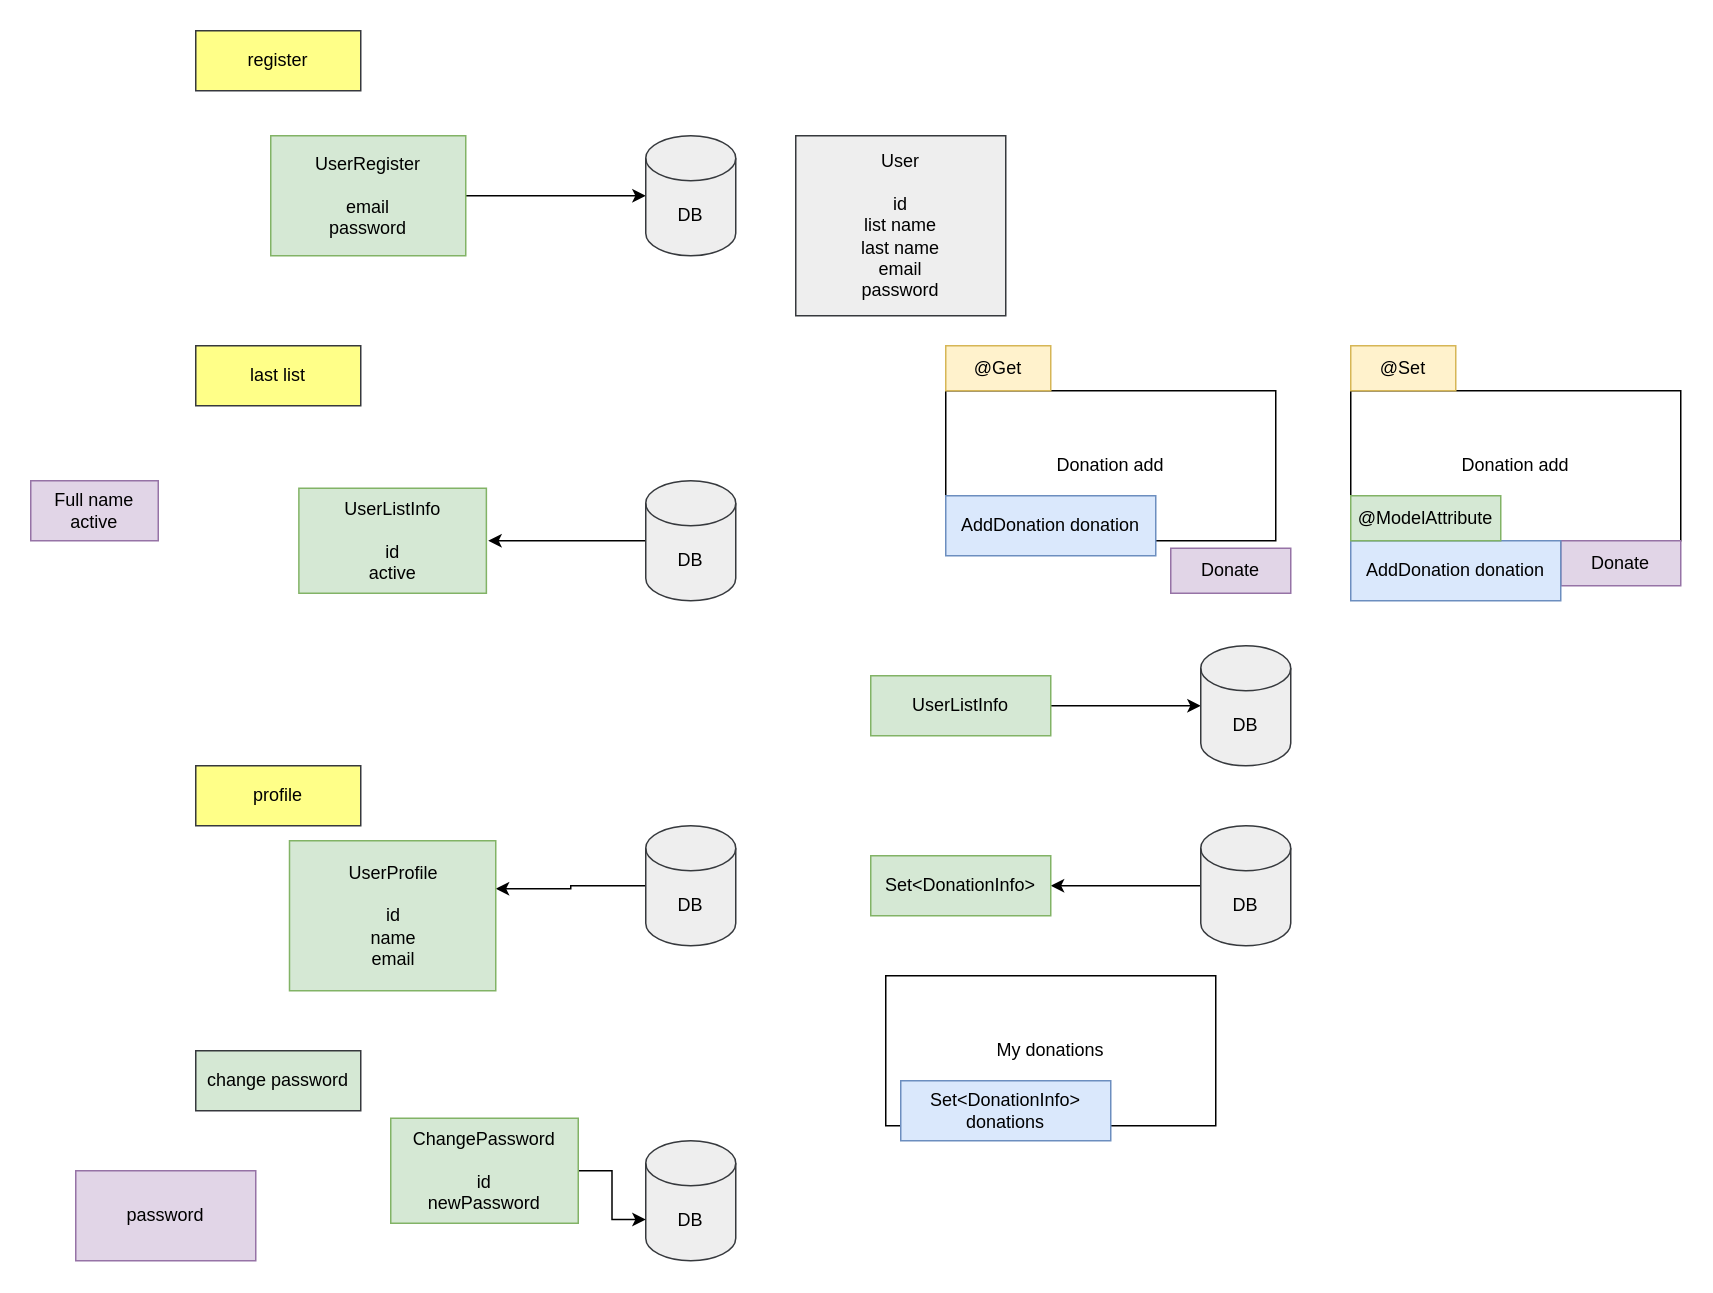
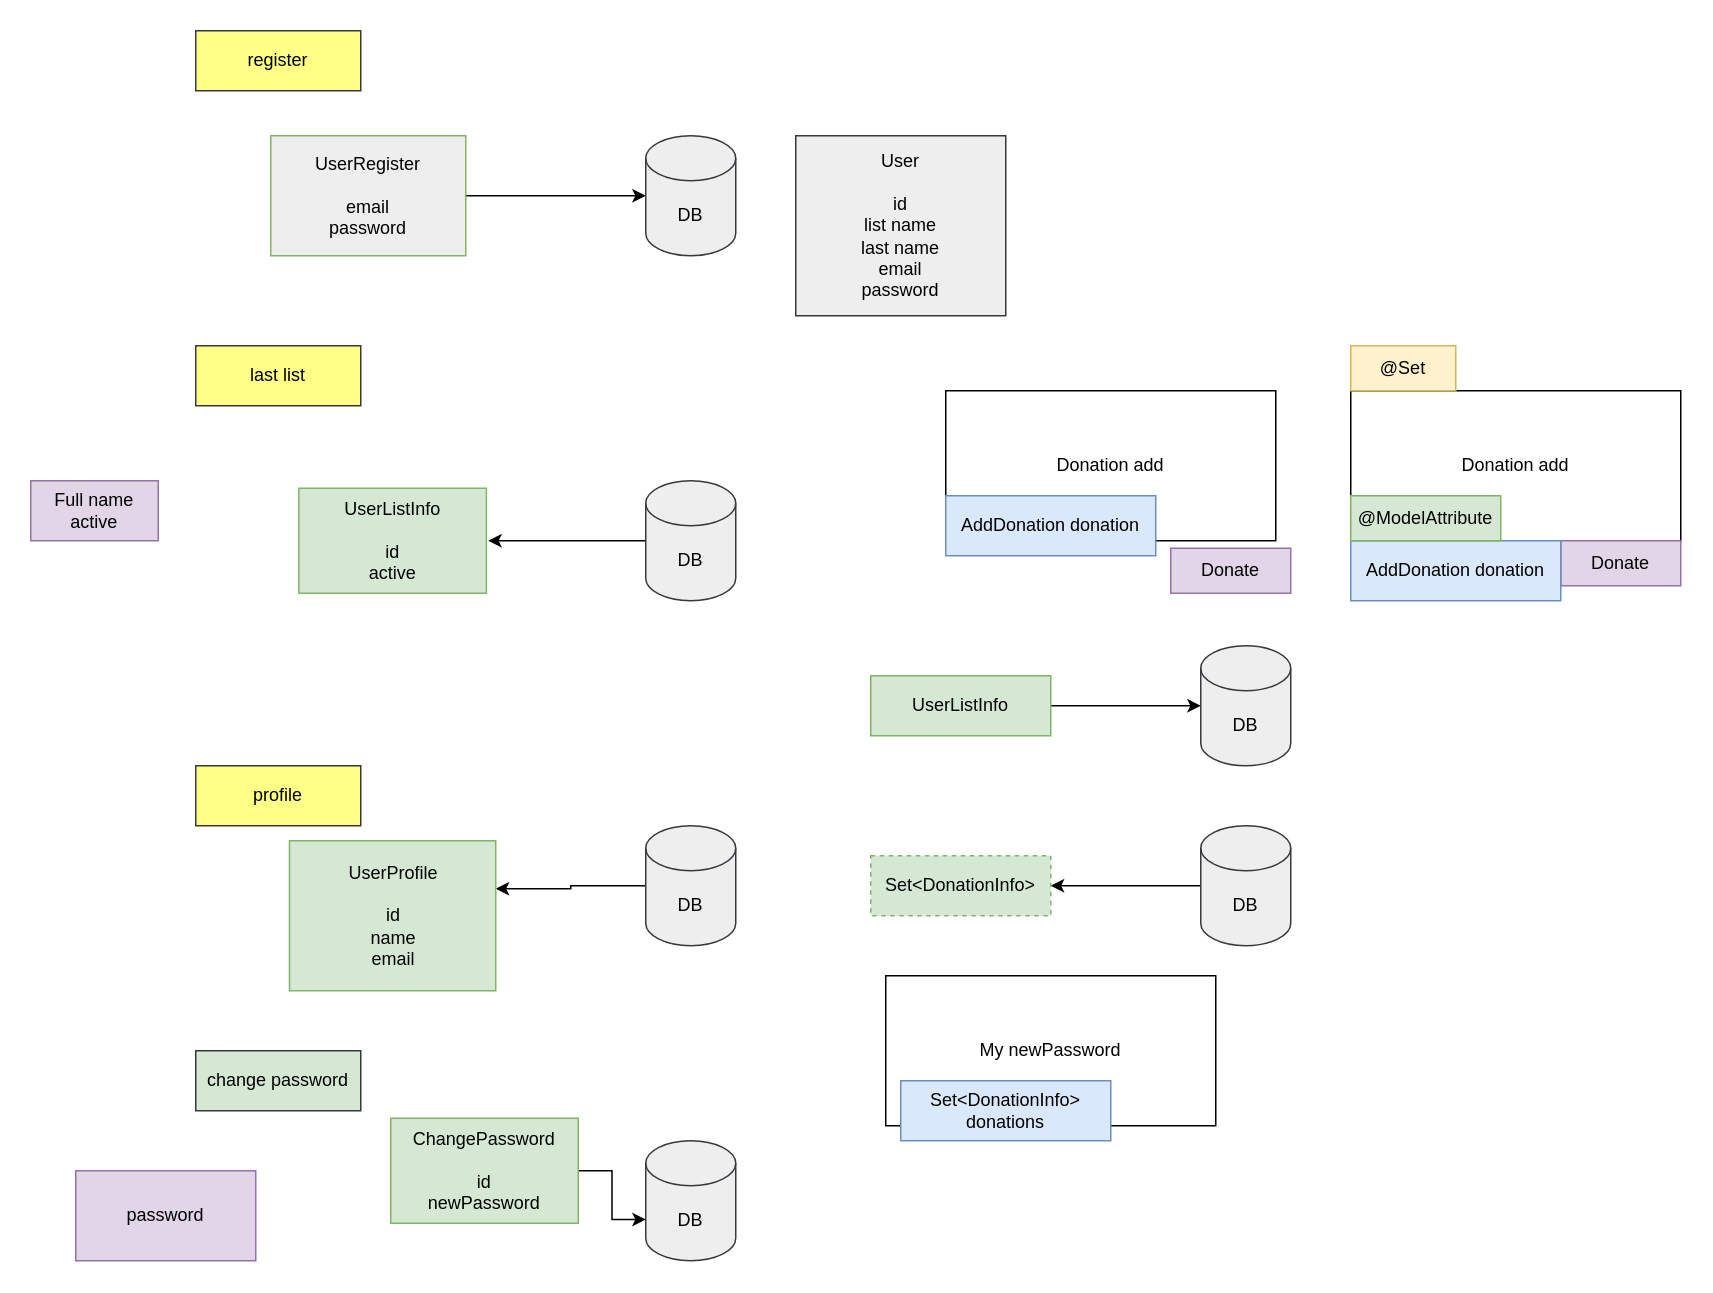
- <mxCell id="5" value="UserRegister&lt;br&gt;&lt;br&gt;email&lt;br&gt;password" style="rounded=0;whiteSpace=wrap;html=1;fillColor=#d5e8d4;strokeColor=#82b366;" parent="1" vertex="1"><mxGeometry x="180" y="90" width="130" height="80" as="geometry" /></mxCell>
+ <mxCell id="5" value="UserRegister&lt;br&gt;&lt;br&gt;email&lt;br&gt;password" style="rounded=0;whiteSpace=wrap;html=1;fillColor=#eeeeee;strokeColor=#82b366;" parent="1" vertex="1"><mxGeometry x="180" y="90" width="130" height="80" as="geometry" /></mxCell>
- <mxCell id="32" value="@Get" style="rounded=0;whiteSpace=wrap;html=1;fillColor=#fff2cc;strokeColor=#d6b656;" parent="1" vertex="1"><mxGeometry x="630" y="230" width="70" height="30" as="geometry" /></mxCell>
- <mxCell id="27" value="Set&amp;lt;DonationInfo&amp;gt;" style="rounded=0;whiteSpace=wrap;html=1;fillColor=#d5e8d4;strokeColor=#82b366;" parent="1" vertex="1"><mxGeometry x="580" y="570" width="120" height="40" as="geometry" /></mxCell>
+ <mxCell id="27" value="Set&amp;lt;DonationInfo&amp;gt;" style="rounded=0;whiteSpace=wrap;html=1;fillColor=#d5e8d4;strokeColor=#82b366;dashed=1;" parent="1" vertex="1"><mxGeometry x="580" y="570" width="120" height="40" as="geometry" /></mxCell>
- <mxCell id="30" value="My donations" style="rounded=0;whiteSpace=wrap;html=1;" parent="1" vertex="1"><mxGeometry x="590" y="650" width="220" height="100" as="geometry" /></mxCell>
+ <mxCell id="30" value="My newPassword" style="rounded=0;whiteSpace=wrap;html=1;" parent="1" vertex="1"><mxGeometry x="590" y="650" width="220" height="100" as="geometry" /></mxCell>
